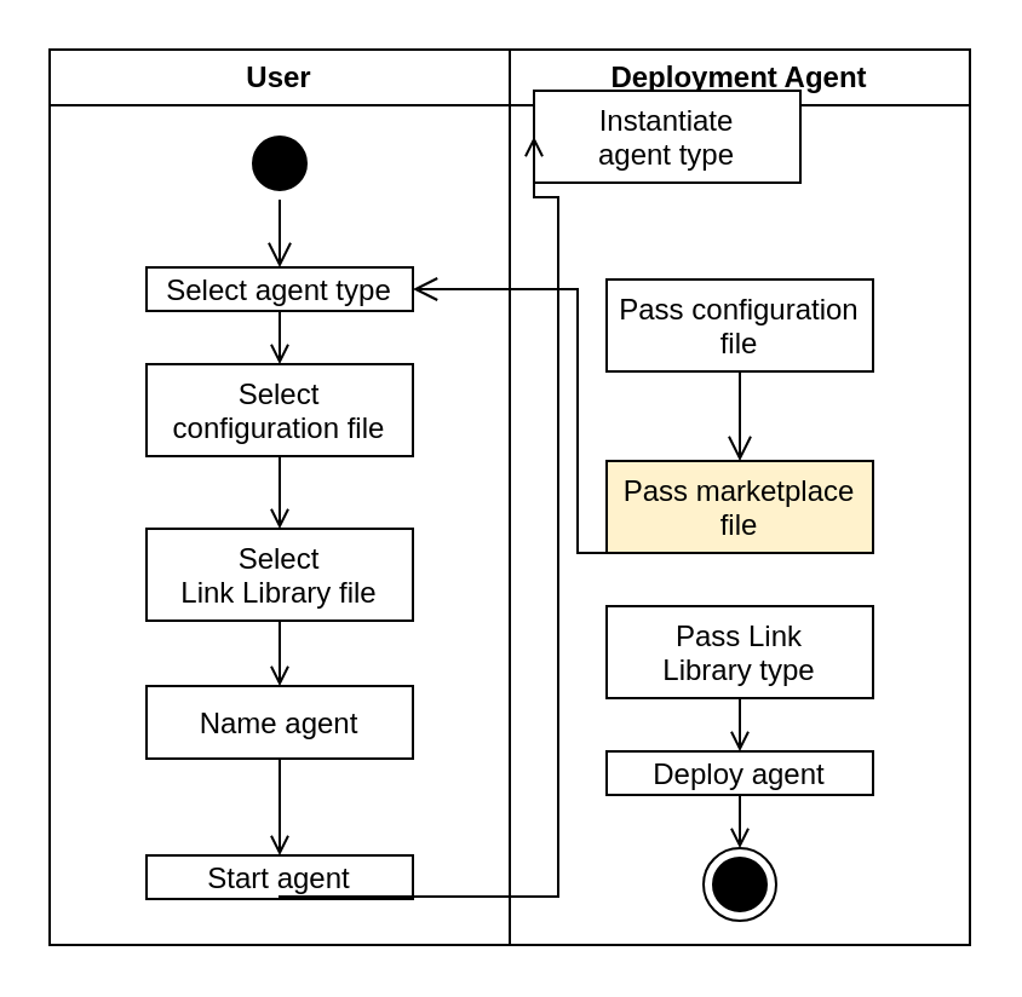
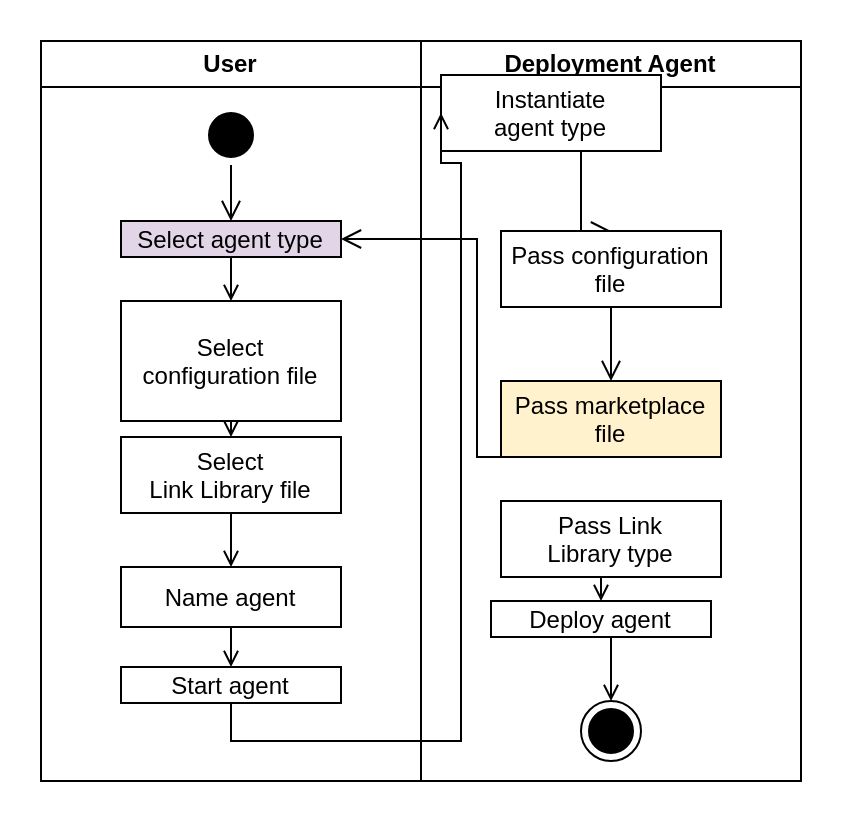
+ <mxCell id="15" value="" style="edgeStyle=elbowEdgeStyle;elbow=horizontal;verticalAlign=bottom;endArrow=open;endSize=8;strokeColor=default;endFill=1;rounded=0;entryX=0.5;entryY=0;entryDx=0;entryDy=0;exitX=0.5;exitY=1;exitDx=0;exitDy=0;" parent="14" target="18" edge="1" source="17"><mxGeometry x="40" y="20" as="geometry"><mxPoint x="540.619" y="238" as="targetPoint" /><mxPoint x="95.5" y="70" as="sourcePoint" /></mxGeometry></mxCell>
- <mxCell id="5" value="Select agent type" style="" parent="2" vertex="1"><mxGeometry x="40" y="90" width="110" height="18" as="geometry" /></mxCell>
+ <mxCell id="5" value="Select agent type" style="fillColor=#e1d5e7;" parent="2" vertex="1"><mxGeometry x="40" y="90" width="110" height="18" as="geometry" /></mxCell>
- <mxCell id="7" value="Select&#10;configuration file" style="" vertex="1" parent="2"><mxGeometry x="40" y="130" width="110" height="38" as="geometry" /></mxCell>
+ <mxCell id="7" value="Select&#10;configuration file" style="" vertex="1" parent="2"><mxGeometry x="40" y="130" width="110" height="60" as="geometry" /></mxCell>
- <mxCell id="25" value="Deploy agent" style="" vertex="1" parent="14"><mxGeometry x="40" y="290" width="110" height="18" as="geometry" /></mxCell>
+ <mxCell id="25" value="Deploy agent" style="" vertex="1" parent="14"><mxGeometry x="35" y="280" width="110" height="18" as="geometry" /></mxCell>
- <mxCell id="12" value="Start agent" style="" vertex="1" parent="2"><mxGeometry x="40" y="333" width="110" height="18" as="geometry" /></mxCell>
+ <mxCell id="12" value="Start agent" style="" vertex="1" parent="2"><mxGeometry x="40" y="313" width="110" height="18" as="geometry" /></mxCell>
